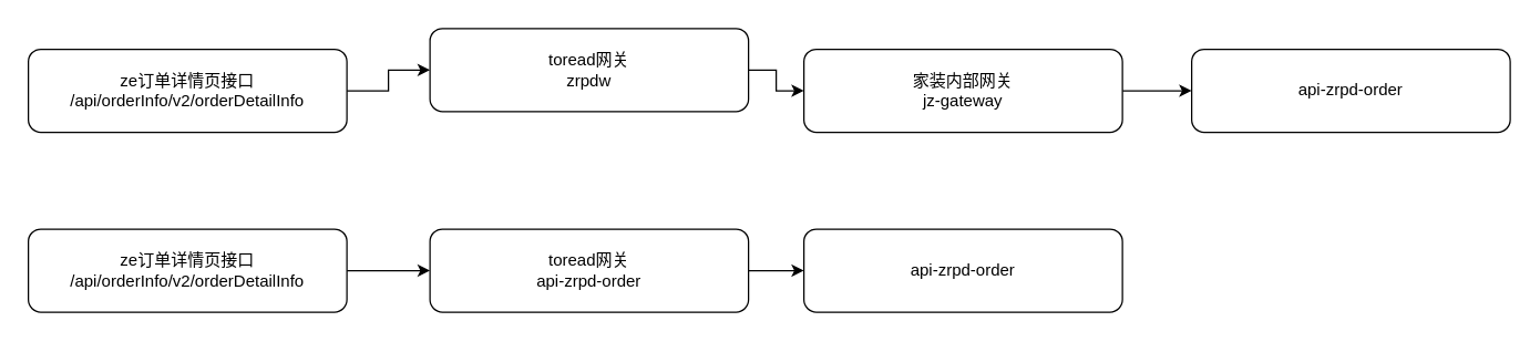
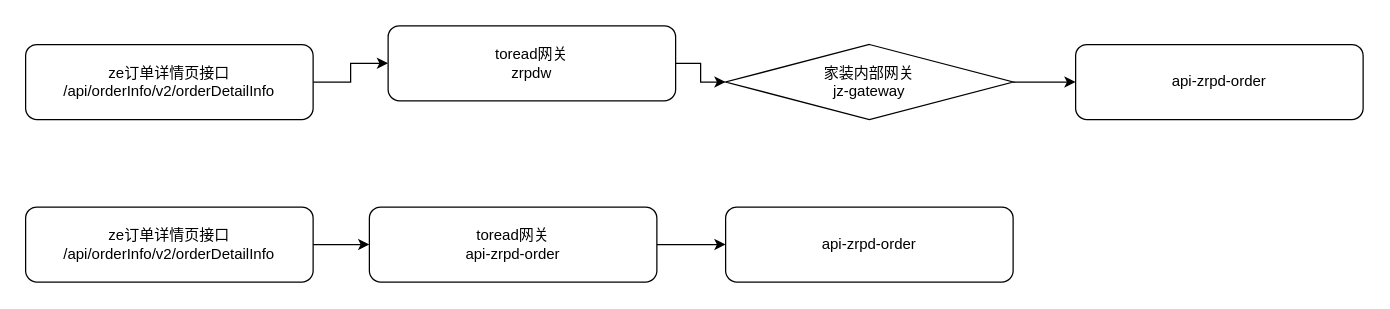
- <mxCell id="7" value="家装内部网关&lt;br&gt;jz-gateway" style="rounded=1;whiteSpace=wrap;html=1;" vertex="1" parent="1"><mxGeometry x="580" y="35" width="230" height="60" as="geometry" /></mxCell>
+ <mxCell id="7" value="家装内部网关&lt;br&gt;jz-gateway" style="rhombus;whiteSpace=wrap;html=1;" vertex="1" parent="1"><mxGeometry x="580" y="35" width="230" height="60" as="geometry" /></mxCell>
- <mxCell id="12" value="toread网关&lt;br&gt;api-zrpd-order" style="rounded=1;whiteSpace=wrap;html=1;" vertex="1" parent="1"><mxGeometry x="310" y="165" width="230" height="60" as="geometry" /></mxCell>
+ <mxCell id="12" value="toread网关&lt;br&gt;api-zrpd-order" style="rounded=1;whiteSpace=wrap;html=1;" vertex="1" parent="1"><mxGeometry x="295" y="165" width="230" height="60" as="geometry" /></mxCell>
